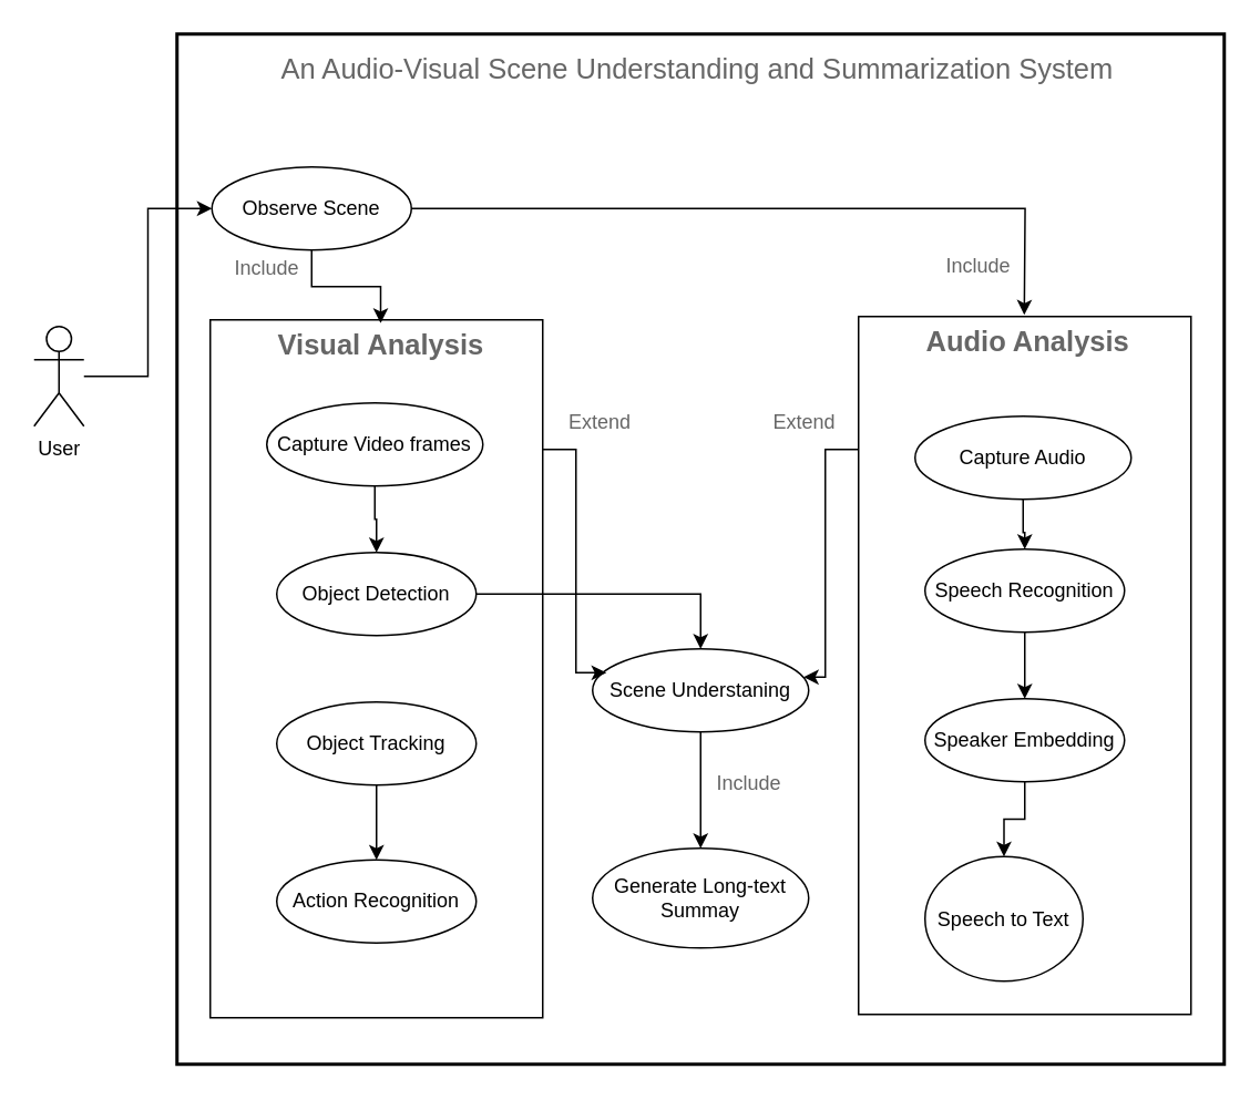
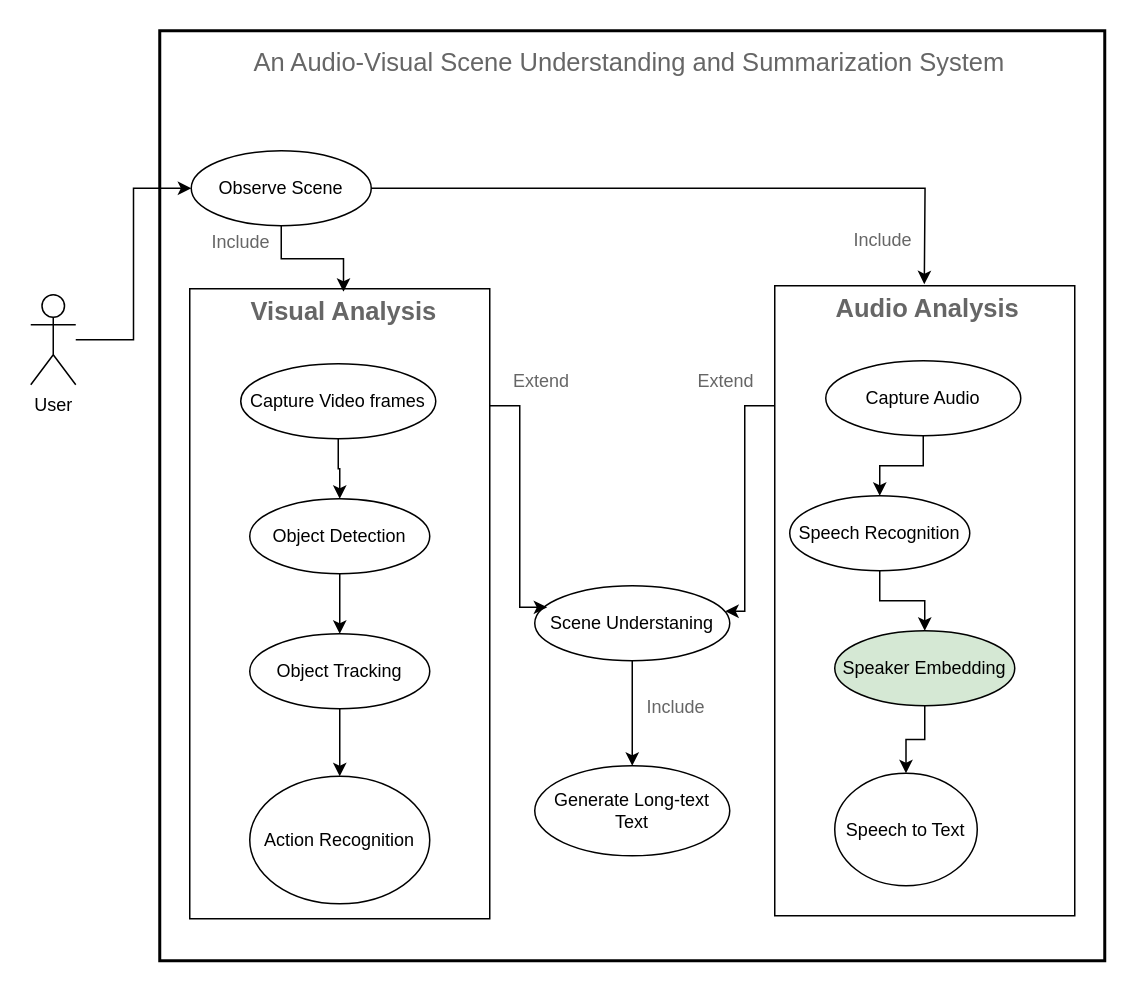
- <mxCell id="18" value="Capture Audio" style="ellipse;whiteSpace=wrap;html=1;" vertex="1" parent="1"><mxGeometry x="550" y="250" width="130" height="50" as="geometry" /></mxCell>
+ <mxCell id="18" value="Capture Audio" style="ellipse;whiteSpace=wrap;html=1;" vertex="1" parent="1"><mxGeometry x="550" y="240" width="130" height="50" as="geometry" /></mxCell>
- <mxCell id="20" value="Speech Recognition" style="ellipse;whiteSpace=wrap;html=1;" vertex="1" parent="1"><mxGeometry x="556" y="330" width="120" height="50" as="geometry" /></mxCell>
+ <mxCell id="20" value="Speech Recognition" style="ellipse;whiteSpace=wrap;html=1;" vertex="1" parent="1"><mxGeometry x="526" y="330" width="120" height="50" as="geometry" /></mxCell>
- <mxCell id="10" value="" style="edgeStyle=orthogonalEdgeStyle;rounded=0;orthogonalLoop=1;jettySize=auto;html=1;" edge="1" parent="1" source="11" target="26"><mxGeometry relative="1" as="geometry" /></mxCell>
+ <mxCell id="10" value="" style="edgeStyle=orthogonalEdgeStyle;rounded=0;orthogonalLoop=1;jettySize=auto;html=1;" edge="1" parent="1" source="11" target="13"><mxGeometry relative="1" as="geometry" /></mxCell>
- <mxCell id="22" value="Speaker Embedding" style="ellipse;whiteSpace=wrap;html=1;" vertex="1" parent="1"><mxGeometry x="556" y="420" width="120" height="50" as="geometry" /></mxCell>
+ <mxCell id="22" value="Speaker Embedding" style="ellipse;whiteSpace=wrap;html=1;fillColor=#d5e8d4;" vertex="1" parent="1"><mxGeometry x="556" y="420" width="120" height="50" as="geometry" /></mxCell>
- <mxCell id="27" value="Generate Long-text Summay" style="ellipse;whiteSpace=wrap;html=1;" vertex="1" parent="1"><mxGeometry x="356" y="510" width="130" height="60" as="geometry" /></mxCell>
+ <mxCell id="27" value="Generate Long-text Text" style="ellipse;whiteSpace=wrap;html=1;" vertex="1" parent="1"><mxGeometry x="356" y="510" width="130" height="60" as="geometry" /></mxCell>
- <mxCell id="14" value="Action Recognition" style="ellipse;whiteSpace=wrap;html=1;" vertex="1" parent="1"><mxGeometry x="166" y="517" width="120" height="50" as="geometry" /></mxCell>
+ <mxCell id="14" value="Action Recognition" style="ellipse;whiteSpace=wrap;html=1;" vertex="1" parent="1"><mxGeometry x="166" y="517" width="120" height="85" as="geometry" /></mxCell>
